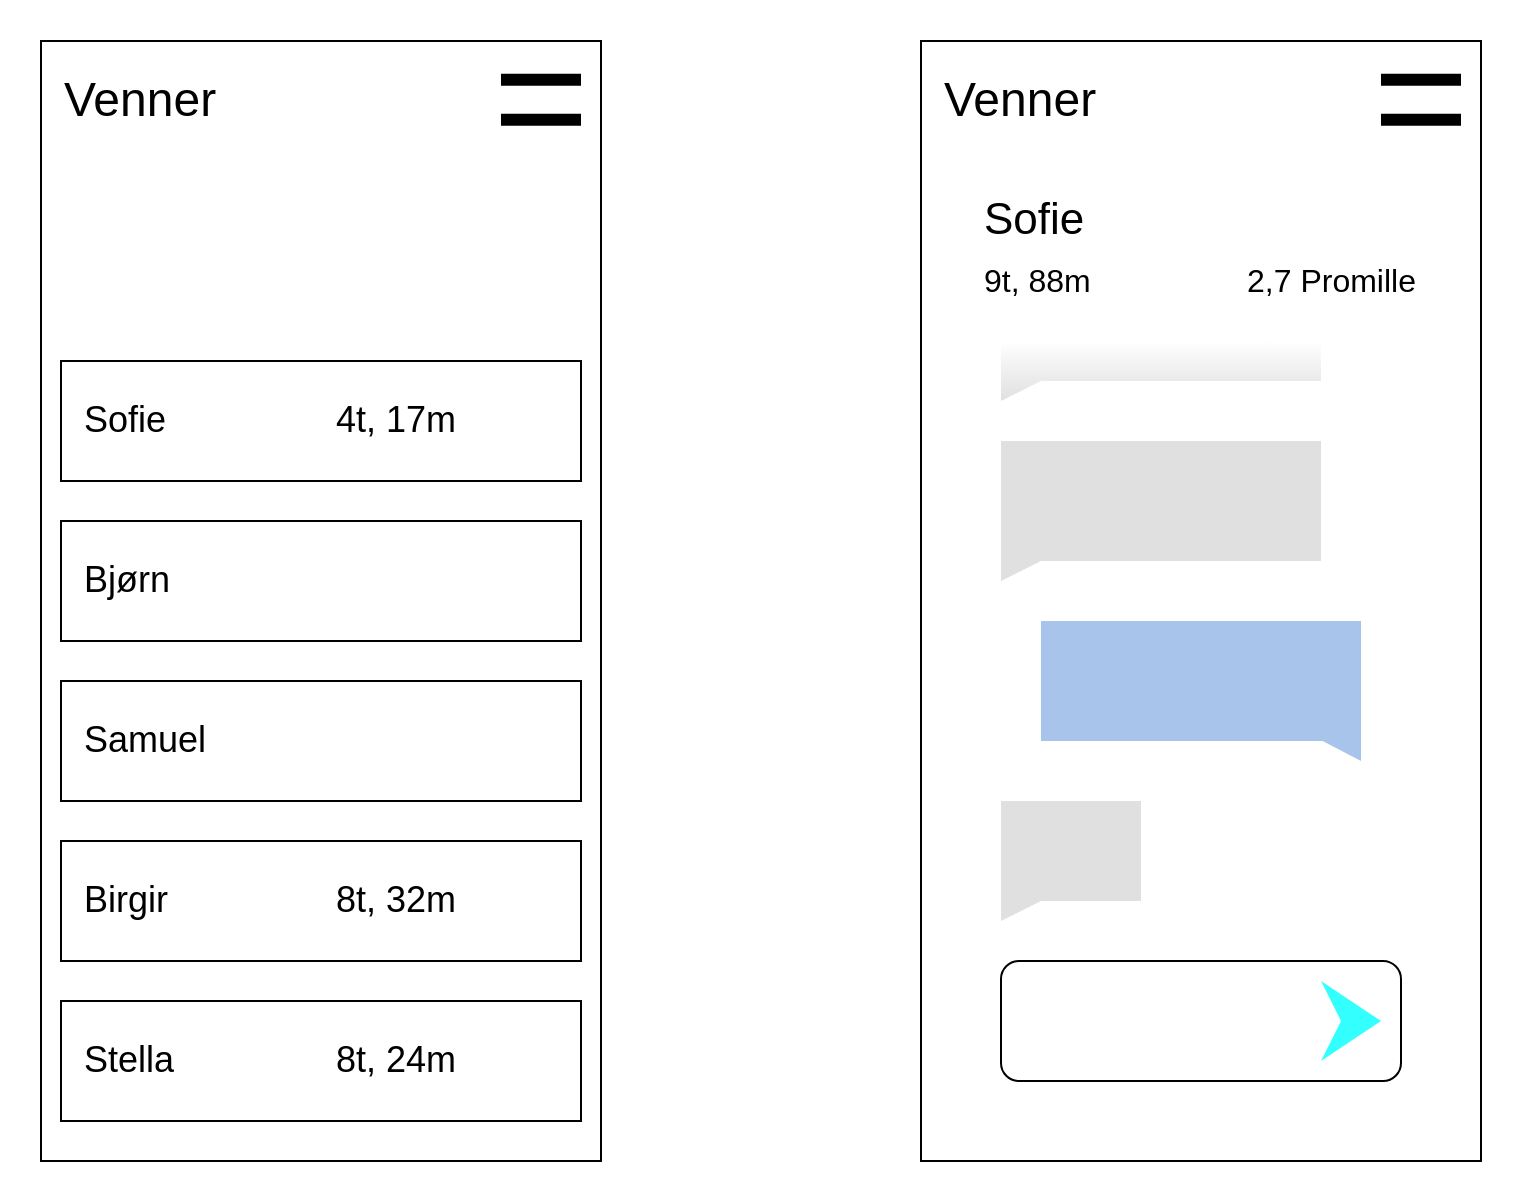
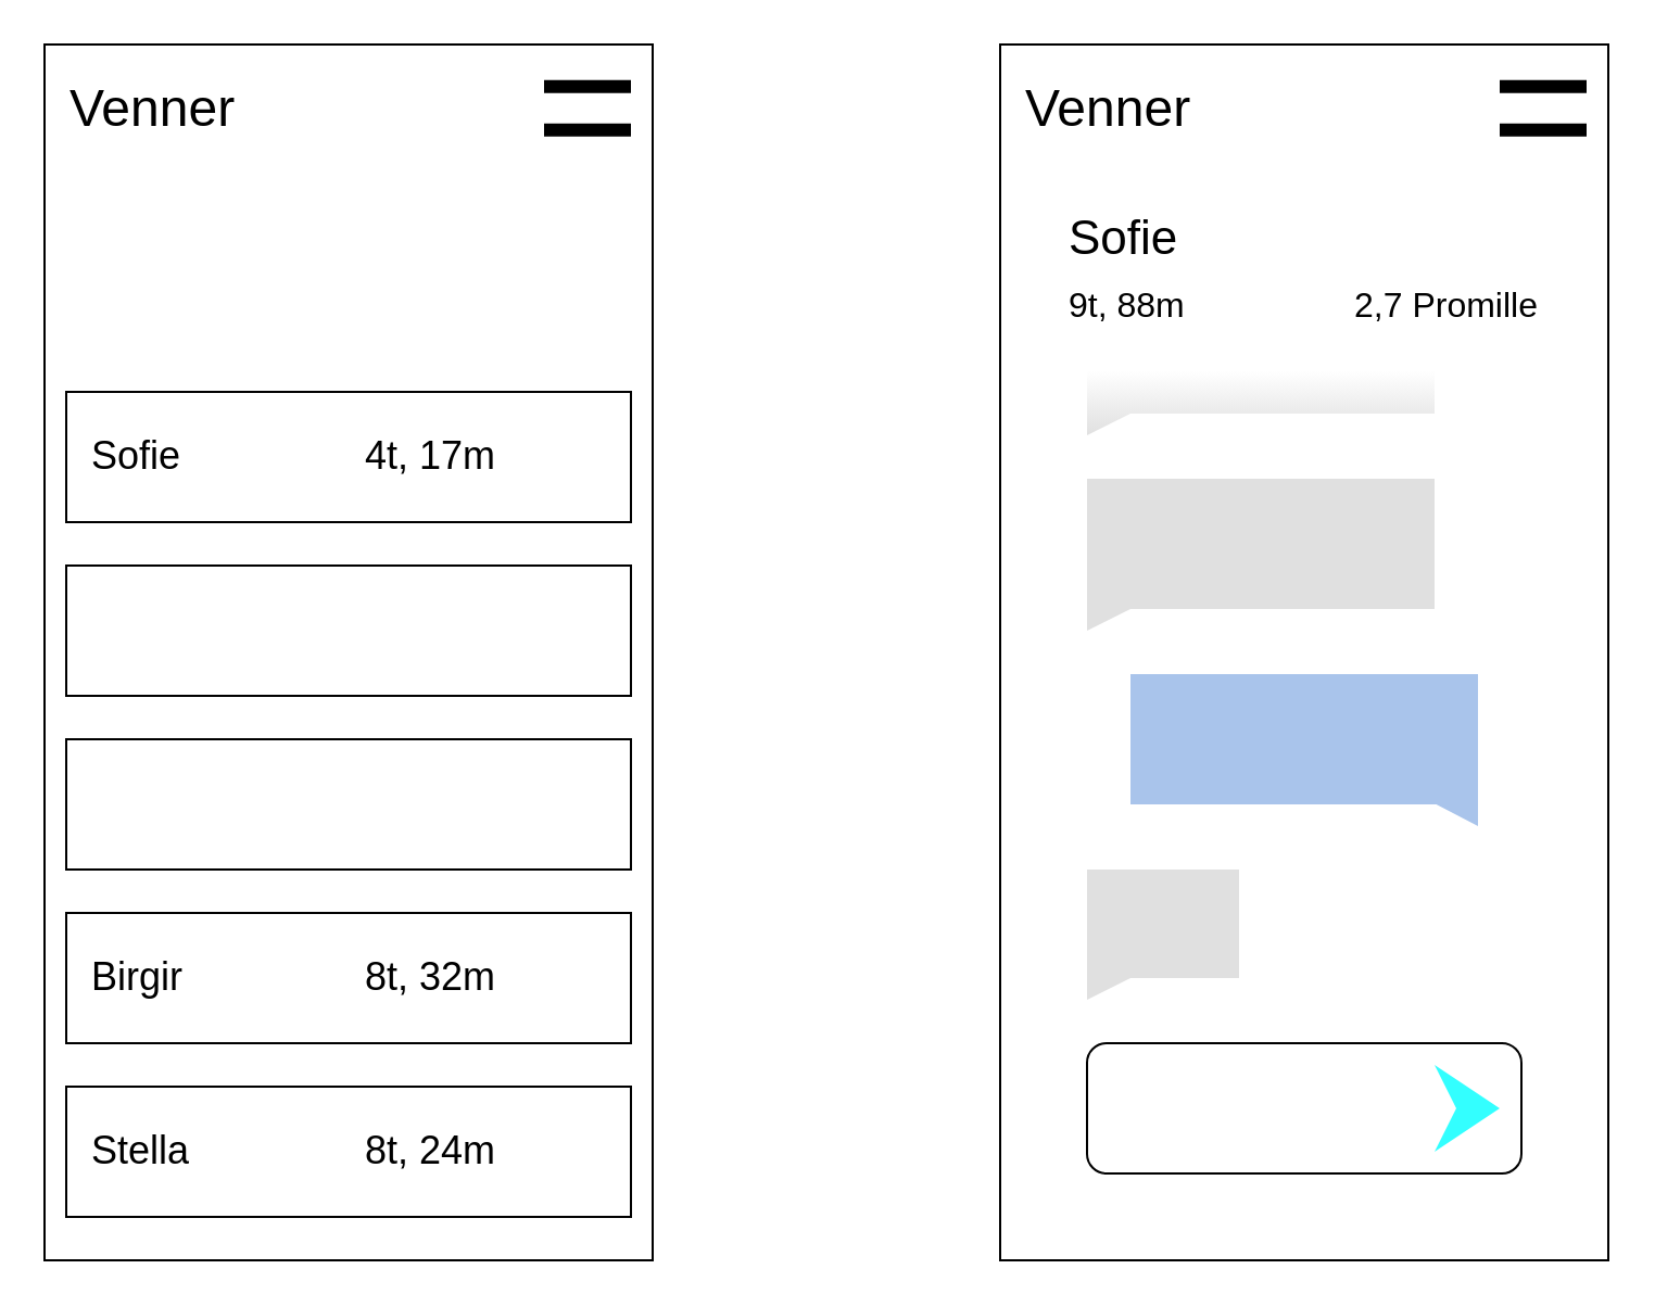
- <mxCell id="25" value="Bjørn" style="text;html=1;strokeColor=none;fillColor=none;align=left;verticalAlign=middle;whiteSpace=wrap;rounded=0;fontSize=18;fontColor=#000000;" vertex="1" parent="22"><mxGeometry x="10" y="10" width="120" height="40" as="geometry" /></mxCell>
- <mxCell id="28" value="Samuel" style="text;html=1;strokeColor=none;fillColor=none;align=left;verticalAlign=middle;whiteSpace=wrap;rounded=0;fontSize=18;fontColor=#000000;" vertex="1" parent="26"><mxGeometry x="10" y="10" width="120" height="40" as="geometry" /></mxCell>
